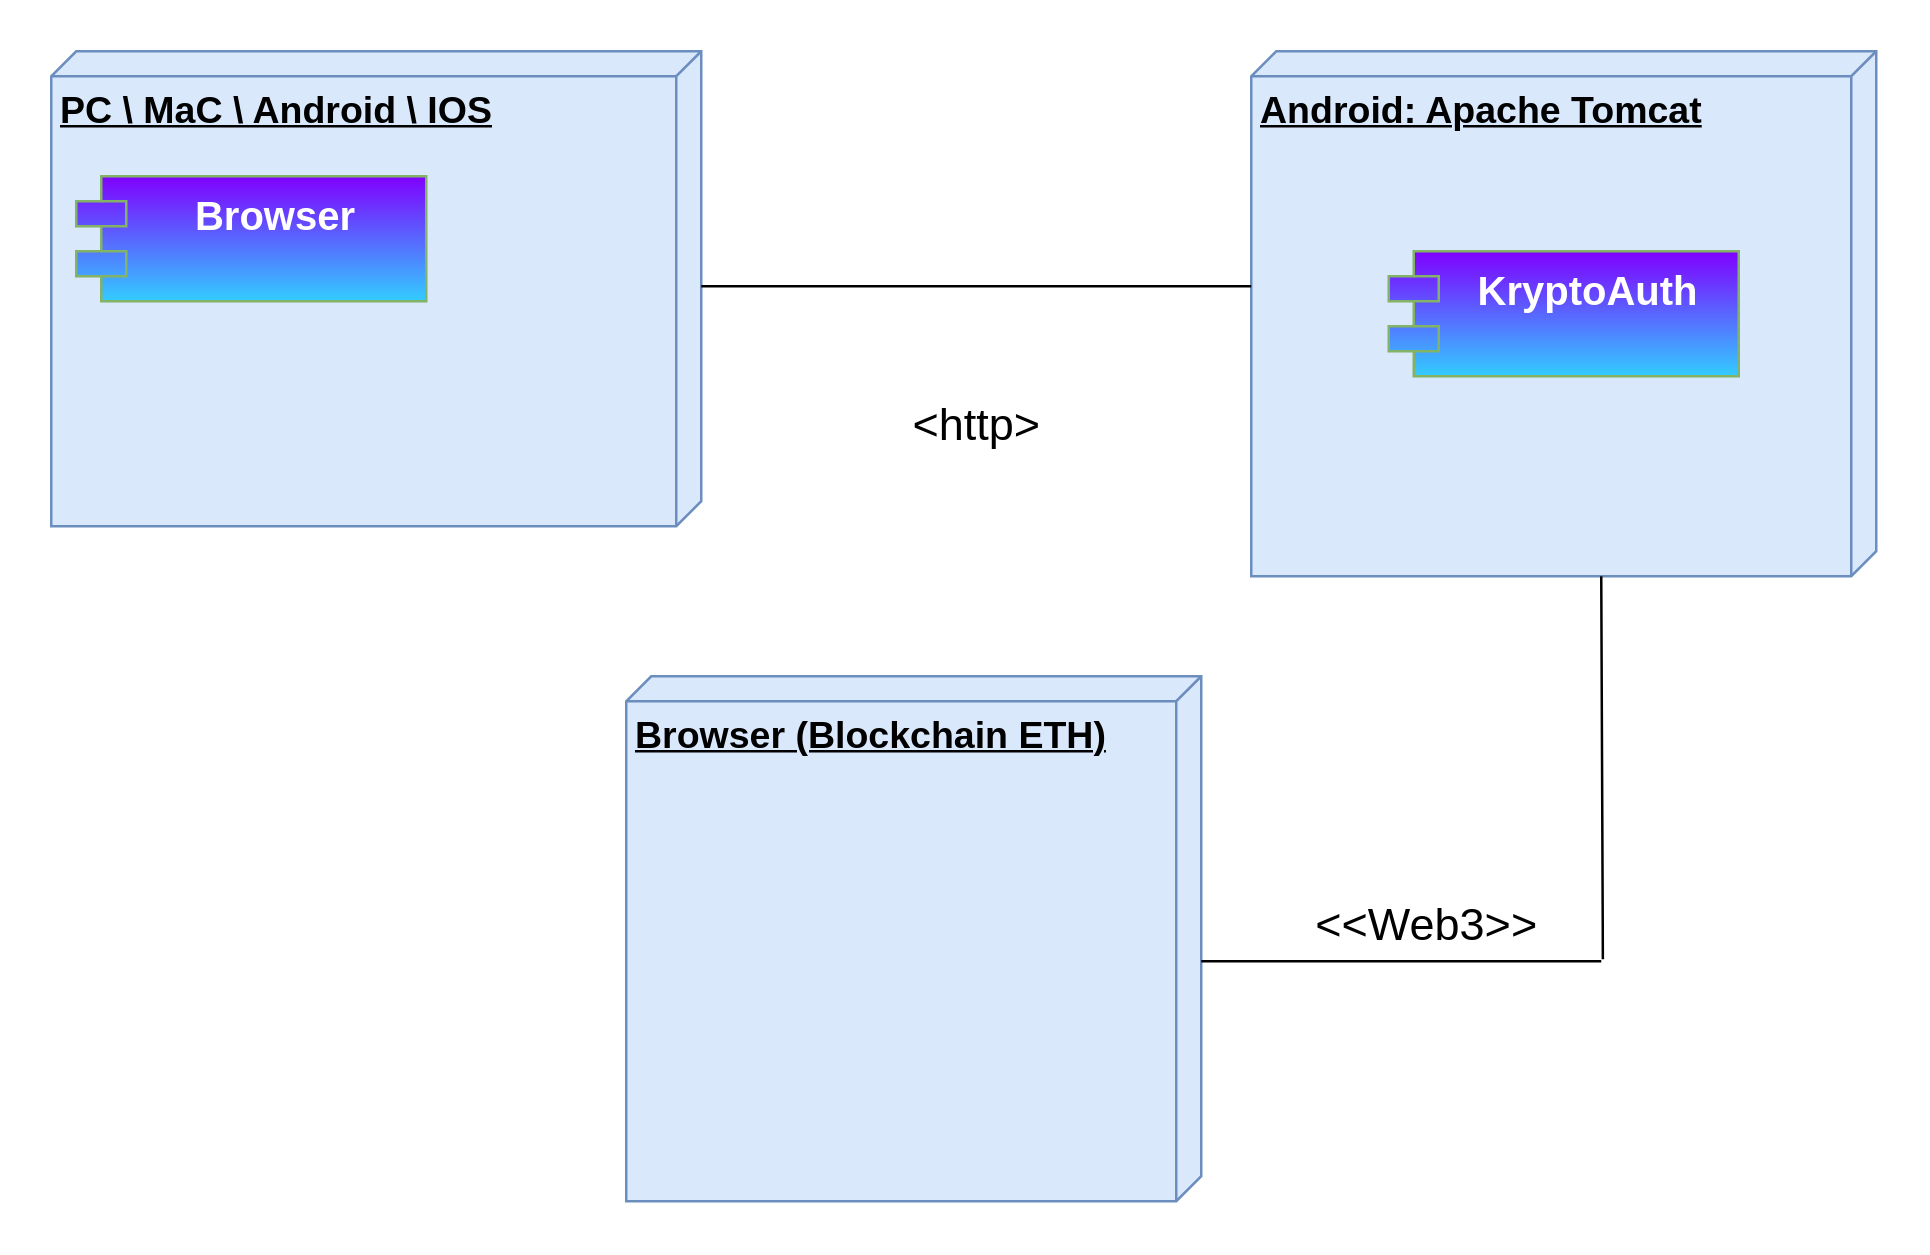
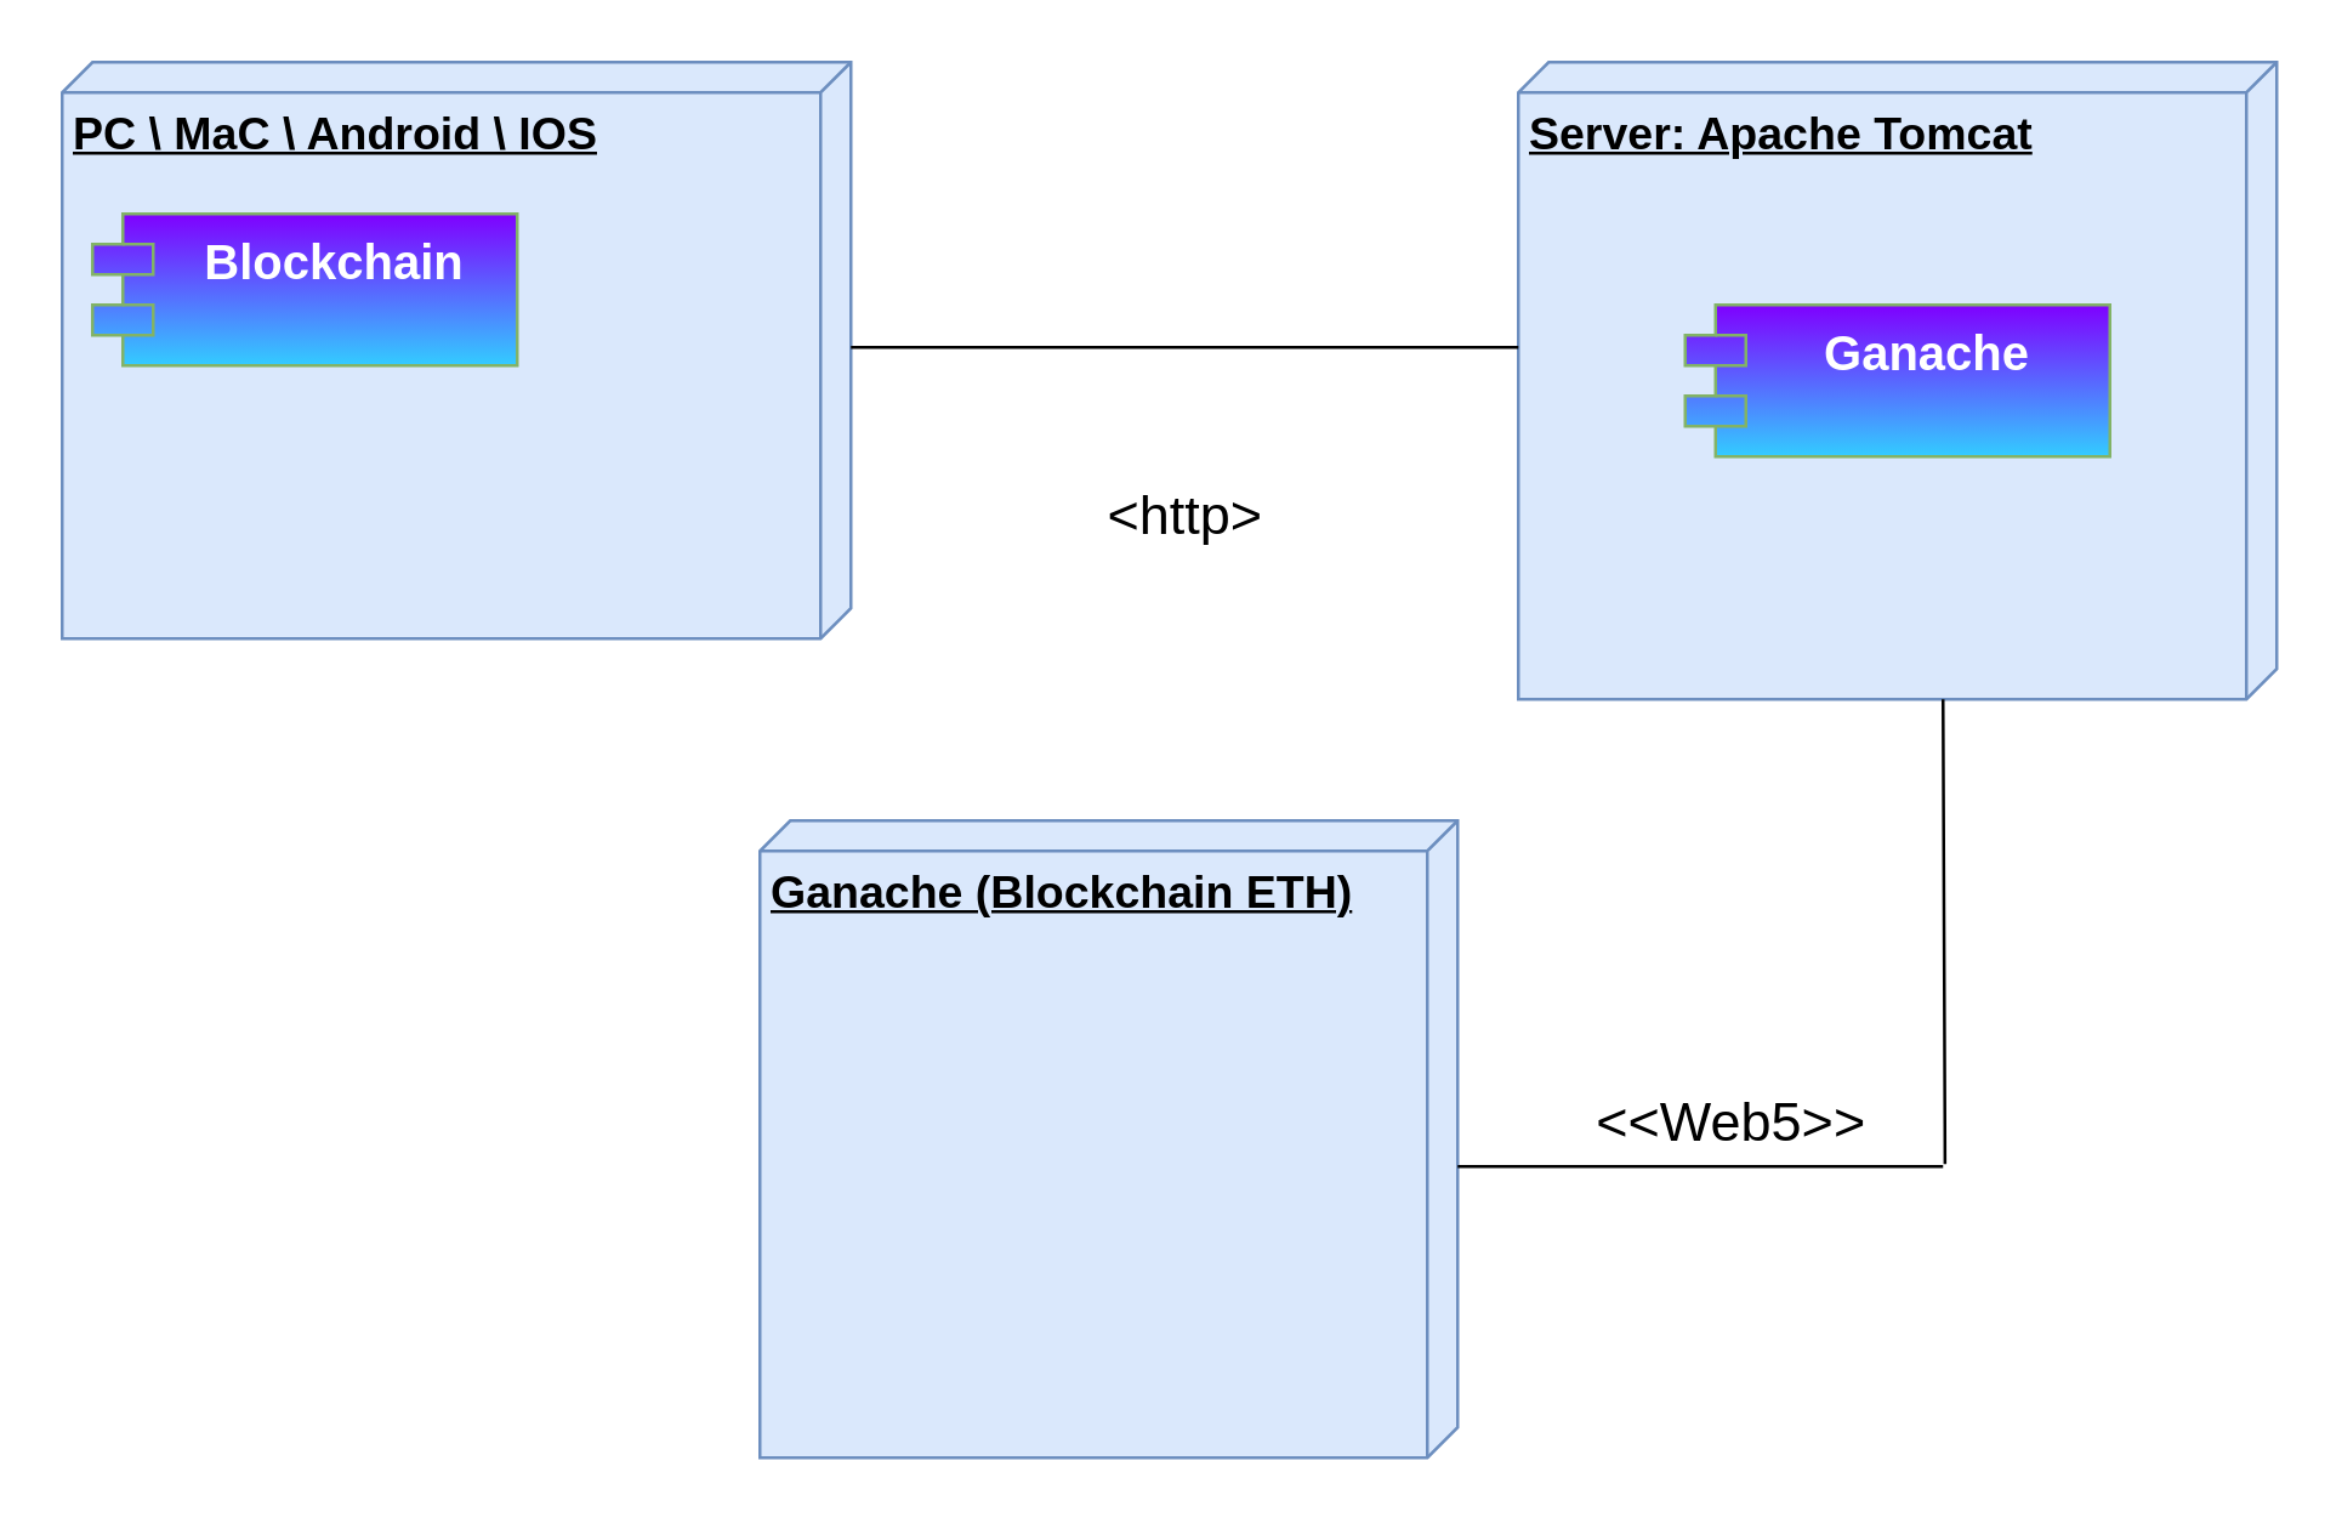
- <mxCell id="3" value="&lt;font style=&quot;font-size: 15px&quot;&gt;&lt;b&gt;Android: Apache Tomcat&lt;/b&gt;&lt;/font&gt;" style="verticalAlign=top;align=left;spacingTop=8;spacingLeft=2;spacingRight=12;shape=cube;size=10;direction=south;fontStyle=4;html=1;fillColor=#dae8fc;strokeColor=#6c8ebf;" parent="1" vertex="1"><mxGeometry x="500" y="20" width="250" height="210" as="geometry" /></mxCell>
+ <mxCell id="3" value="&lt;font style=&quot;font-size: 15px&quot;&gt;&lt;b&gt;Server: Apache Tomcat&lt;/b&gt;&lt;/font&gt;" style="verticalAlign=top;align=left;spacingTop=8;spacingLeft=2;spacingRight=12;shape=cube;size=10;direction=south;fontStyle=4;html=1;fillColor=#dae8fc;strokeColor=#6c8ebf;" parent="1" vertex="1"><mxGeometry x="500" y="20" width="250" height="210" as="geometry" /></mxCell>
- <mxCell id="5" value="Browser&#10;" style="shape=module;align=left;spacingLeft=20;align=center;verticalAlign=top;fillColor=#7F00FF;strokeColor=#82b366;fontSize=16;gradientColor=#33CCFF;fontColor=#FFFFFF;fontStyle=1" parent="1" vertex="1"><mxGeometry x="30" y="70" width="140" height="50" as="geometry" /></mxCell>
+ <mxCell id="5" value="Blockchain&#10;" style="shape=module;align=left;spacingLeft=20;align=center;verticalAlign=top;fillColor=#7F00FF;strokeColor=#82b366;fontSize=16;gradientColor=#33CCFF;fontColor=#FFFFFF;fontStyle=1" parent="1" vertex="1"><mxGeometry x="30" y="70" width="140" height="50" as="geometry" /></mxCell>
- <mxCell id="11" value="KryptoAuth&#10;" style="shape=module;align=left;spacingLeft=20;align=center;verticalAlign=top;fillColor=#7F00FF;strokeColor=#82b366;fontSize=16;gradientColor=#33CCFF;fontColor=#FFFFFF;fontStyle=1" vertex="1" parent="1"><mxGeometry x="555" y="100" width="140" height="50" as="geometry" /></mxCell>
+ <mxCell id="11" value="Ganache&#10;" style="shape=module;align=left;spacingLeft=20;align=center;verticalAlign=top;fillColor=#7F00FF;strokeColor=#82b366;fontSize=16;gradientColor=#33CCFF;fontColor=#FFFFFF;fontStyle=1" vertex="1" parent="1"><mxGeometry x="555" y="100" width="140" height="50" as="geometry" /></mxCell>
- <mxCell id="2" value="&lt;font style=&quot;font-size: 15px&quot;&gt;&lt;b&gt;Browser (Blockchain ETH)&lt;/b&gt;&lt;/font&gt;" style="verticalAlign=top;align=left;spacingTop=8;spacingLeft=2;spacingRight=12;shape=cube;size=10;direction=south;fontStyle=4;html=1;fillColor=#dae8fc;strokeColor=#6c8ebf;" parent="1" vertex="1"><mxGeometry x="250" y="270" width="230" height="210" as="geometry" /></mxCell>
+ <mxCell id="2" value="&lt;font style=&quot;font-size: 15px&quot;&gt;&lt;b&gt;Ganache (Blockchain ETH)&lt;/b&gt;&lt;/font&gt;" style="verticalAlign=top;align=left;spacingTop=8;spacingLeft=2;spacingRight=12;shape=cube;size=10;direction=south;fontStyle=4;html=1;fillColor=#dae8fc;strokeColor=#6c8ebf;" parent="1" vertex="1"><mxGeometry x="250" y="270" width="230" height="210" as="geometry" /></mxCell>
- <mxCell id="9" value="&lt;font style=&quot;font-size: 18px&quot;&gt;&amp;lt;&amp;lt;Web3&amp;gt;&amp;gt;&lt;/font&gt;" style="text;html=1;align=center;verticalAlign=middle;resizable=0;points=[];autosize=1;strokeColor=none;fillColor=none;" parent="1" vertex="1"><mxGeometry x="515" y="350" width="110" height="40" as="geometry" /></mxCell>
+ <mxCell id="9" value="&lt;font style=&quot;font-size: 18px&quot;&gt;&amp;lt;&amp;lt;Web5&amp;gt;&amp;gt;&lt;/font&gt;" style="text;html=1;align=center;verticalAlign=middle;resizable=0;points=[];autosize=1;strokeColor=none;fillColor=none;" parent="1" vertex="1"><mxGeometry x="515" y="350" width="110" height="40" as="geometry" /></mxCell>
